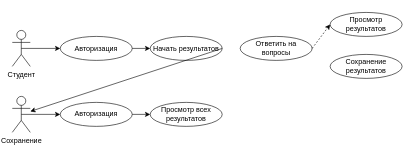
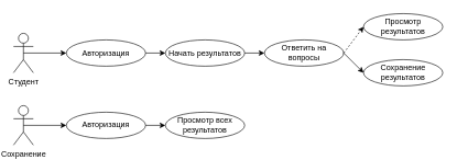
+ <mxCell id="11" value="" style="endArrow=classic;html=1;exitX=1;exitY=0.5;exitDx=0;exitDy=0;entryX=0;entryY=0.5;entryDx=0;entryDy=0;" edge="1" parent="1" source="7" target="10"><mxGeometry width="50" height="50" relative="1" as="geometry"><mxPoint x="300" y="30" as="sourcePoint" /><mxPoint x="350" y="-20" as="targetPoint" /></mxGeometry></mxCell>
- <mxCell id="8" value="" style="endArrow=classic;html=1;exitX=1;exitY=0.5;exitDx=0;exitDy=0;" edge="1" parent="1" source="5" target="13"><mxGeometry width="50" height="50" relative="1" as="geometry"><mxPoint x="300" y="30" as="sourcePoint" /><mxPoint x="350" y="-20" as="targetPoint" /></mxGeometry></mxCell>
+ <mxCell id="8" value="" style="endArrow=classic;html=1;exitX=1;exitY=0.5;exitDx=0;exitDy=0;entryX=0;entryY=0.5;entryDx=0;entryDy=0;" edge="1" parent="1" source="5" target="7"><mxGeometry width="50" height="50" relative="1" as="geometry"><mxPoint x="300" y="30" as="sourcePoint" /><mxPoint x="350" y="-20" as="targetPoint" /></mxGeometry></mxCell>
